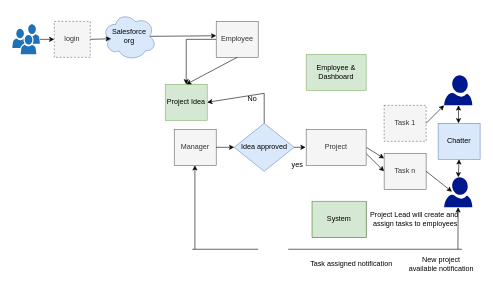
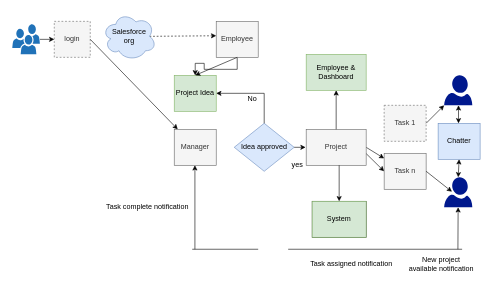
- <mxCell id="4" value="" style="endArrow=classic;html=1;exitX=0.875;exitY=0.5;exitDx=0;exitDy=0;exitPerimeter=0;entryX=0;entryY=0.4;entryDx=0;entryDy=0;entryPerimeter=0;" parent="1" source="11" target="15" edge="1"><mxGeometry width="50" height="50" relative="1" as="geometry"><mxPoint x="230" y="155" as="sourcePoint" /><mxPoint x="290" y="58" as="targetPoint" /></mxGeometry></mxCell>
+ <mxCell id="4" value="" style="endArrow=classic;html=1;exitX=0.875;exitY=0.5;exitDx=0;exitDy=0;exitPerimeter=0;entryX=0;entryY=0.4;entryDx=0;entryDy=0;entryPerimeter=0;dashed=1;" parent="1" source="11" target="15" edge="1"><mxGeometry width="50" height="50" relative="1" as="geometry"><mxPoint x="230" y="155" as="sourcePoint" /><mxPoint x="290" y="58" as="targetPoint" /></mxGeometry></mxCell>
- <mxCell id="12" value="" style="endArrow=classic;html=1;exitX=1;exitY=0.5;exitDx=0;exitDy=0;entryX=0.16;entryY=0.55;entryDx=0;entryDy=0;entryPerimeter=0;" parent="1" source="8" target="11" edge="1"><mxGeometry width="50" height="50" relative="1" as="geometry"><mxPoint x="440" y="125" as="sourcePoint" /><mxPoint x="490" y="75" as="targetPoint" /></mxGeometry></mxCell>
+ <mxCell id="12" value="" style="endArrow=classic;html=1;exitX=1;exitY=0.5;exitDx=0;exitDy=0;" parent="1" source="8" target="13" edge="1"><mxGeometry width="50" height="50" relative="1" as="geometry"><mxPoint x="440" y="125" as="sourcePoint" /><mxPoint x="490" y="75" as="targetPoint" /></mxGeometry></mxCell>
+ <mxCell id="34" value="" style="endArrow=classic;html=1;exitX=0.5;exitY=0;exitDx=0;exitDy=0;entryX=0.5;entryY=1;entryDx=0;entryDy=0;" parent="1" source="16" target="33" edge="1"><mxGeometry width="50" height="50" relative="1" as="geometry"><mxPoint x="410" y="225" as="sourcePoint" /><mxPoint x="460" y="175" as="targetPoint" /></mxGeometry></mxCell>
- <mxCell id="2" value="Project Idea" style="rounded=0;whiteSpace=wrap;html=1;fillColor=#d5e8d4;strokeColor=#82b366;" parent="1" vertex="1"><mxGeometry x="275" y="140" width="70" height="60" as="geometry" /></mxCell>
+ <mxCell id="2" value="Project Idea" style="rounded=0;whiteSpace=wrap;html=1;fillColor=#d5e8d4;strokeColor=#82b366;" parent="1" vertex="1"><mxGeometry x="290" y="125" width="70" height="60" as="geometry" /></mxCell>
- <mxCell id="20" value="" style="endArrow=classic;html=1;exitX=1;exitY=0.5;exitDx=0;exitDy=0;entryX=0;entryY=0.5;entryDx=0;entryDy=0;" parent="1" source="13" target="3" edge="1"><mxGeometry width="50" height="50" relative="1" as="geometry"><mxPoint x="390" y="225" as="sourcePoint" /><mxPoint x="440" y="175" as="targetPoint" /></mxGeometry></mxCell>
+ <mxCell id="24" value="" style="endArrow=classic;html=1;entryX=0.5;entryY=0;entryDx=0;entryDy=0;exitX=0.55;exitY=1;exitDx=0;exitDy=0;exitPerimeter=0;" parent="1" source="16" target="23" edge="1"><mxGeometry width="50" height="50" relative="1" as="geometry"><mxPoint x="560" y="275" as="sourcePoint" /><mxPoint x="390" y="175" as="targetPoint" /></mxGeometry></mxCell>
+ <mxCell id="43" value="Task complete notification" style="text;html=1;align=center;verticalAlign=middle;resizable=0;points=[];autosize=1;" parent="1" vertex="1"><mxGeometry x="170" y="335" width="150" height="20" as="geometry" /></mxCell>
- <mxCell id="25" value="Project Lead will create and&lt;br&gt;&amp;nbsp;assign tasks to employees" style="text;html=1;align=center;verticalAlign=middle;resizable=0;points=[];autosize=1;" parent="1" vertex="1"><mxGeometry x="610" y="350" width="160" height="30" as="geometry" /></mxCell>
